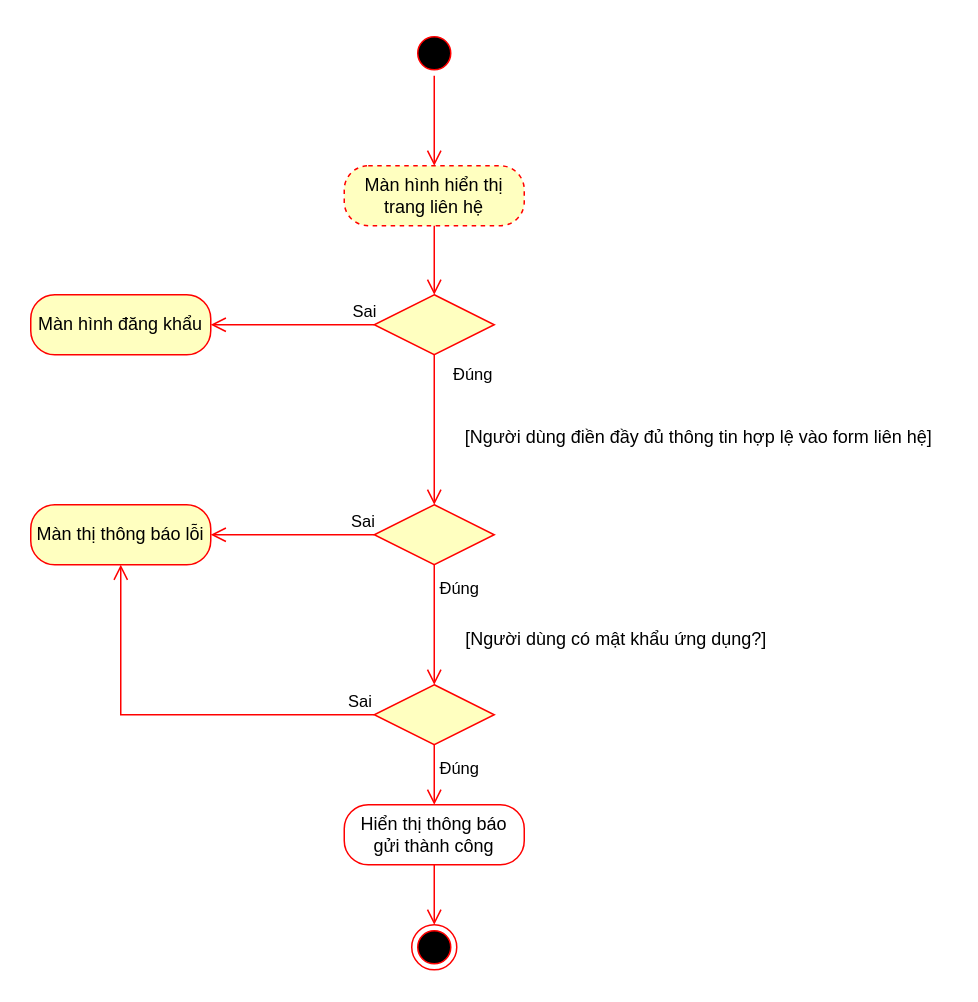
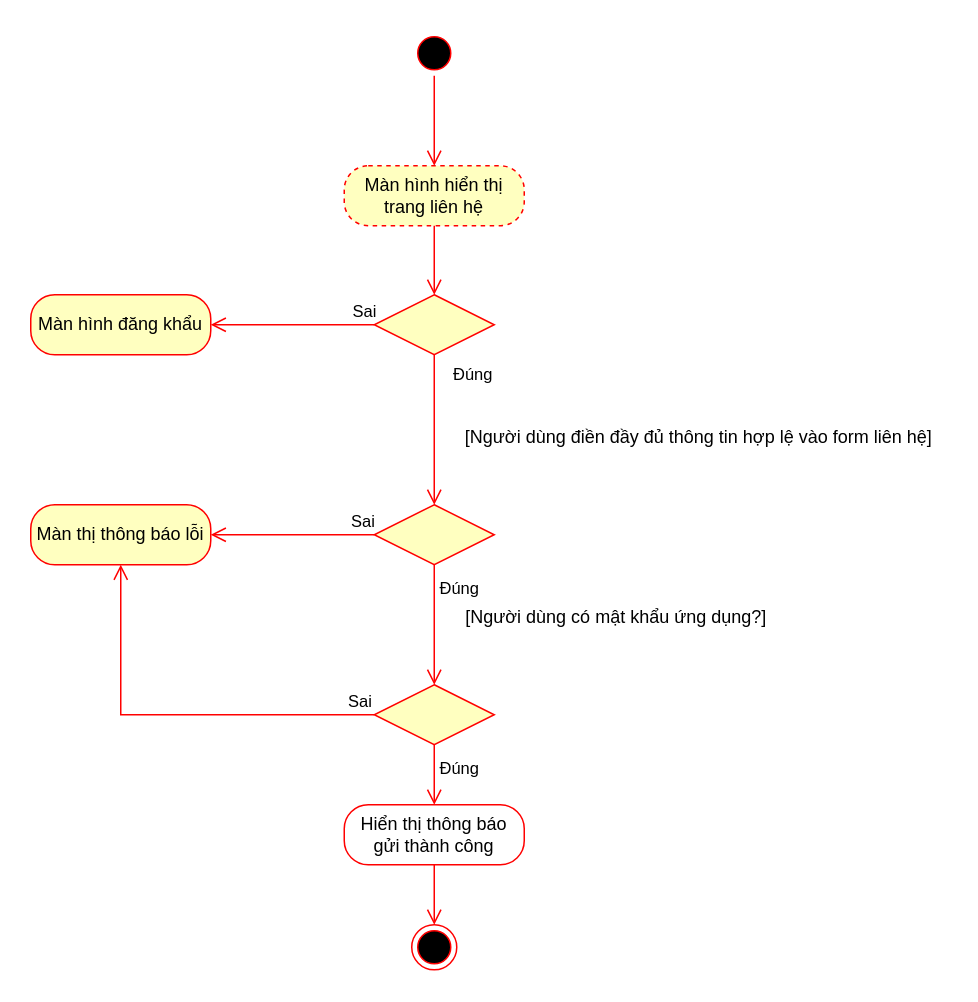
- <mxCell id="16" value="[Người dùng có mật khẩu ứng dụng?]" style="text;html=1;align=center;verticalAlign=middle;resizable=0;points=[];autosize=1;strokeColor=none;fillColor=none;" vertex="1" parent="1"><mxGeometry x="300" y="411" width="220" height="30" as="geometry" /></mxCell>
+ <mxCell id="16" value="[Người dùng có mật khẩu ứng dụng?]" style="text;html=1;align=center;verticalAlign=middle;resizable=0;points=[];autosize=1;strokeColor=none;fillColor=none;" vertex="1" parent="1"><mxGeometry x="300" y="396" width="220" height="30" as="geometry" /></mxCell>
